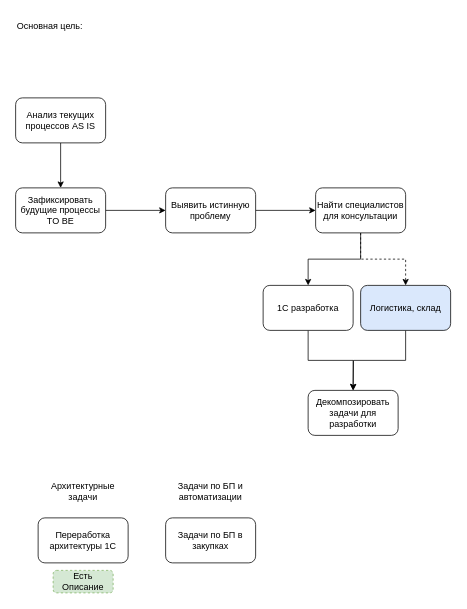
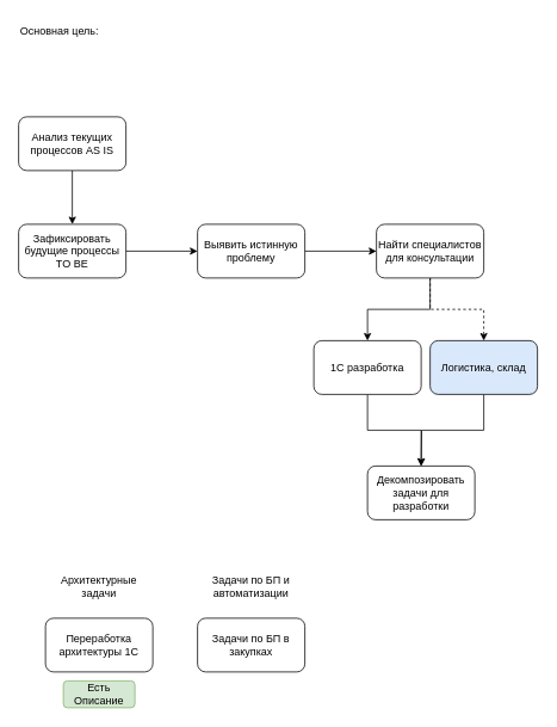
- <mxCell id="21" value="Есть Описание" style="rounded=1;whiteSpace=wrap;html=1;fillColor=#d5e8d4;strokeColor=#82b366;dashed=1;" vertex="1" parent="1"><mxGeometry x="70" y="760" width="80" height="30" as="geometry" /></mxCell>
+ <mxCell id="21" value="Есть Описание" style="rounded=1;whiteSpace=wrap;html=1;fillColor=#d5e8d4;strokeColor=#82b366;" vertex="1" parent="1"><mxGeometry x="70" y="760" width="80" height="30" as="geometry" /></mxCell>
